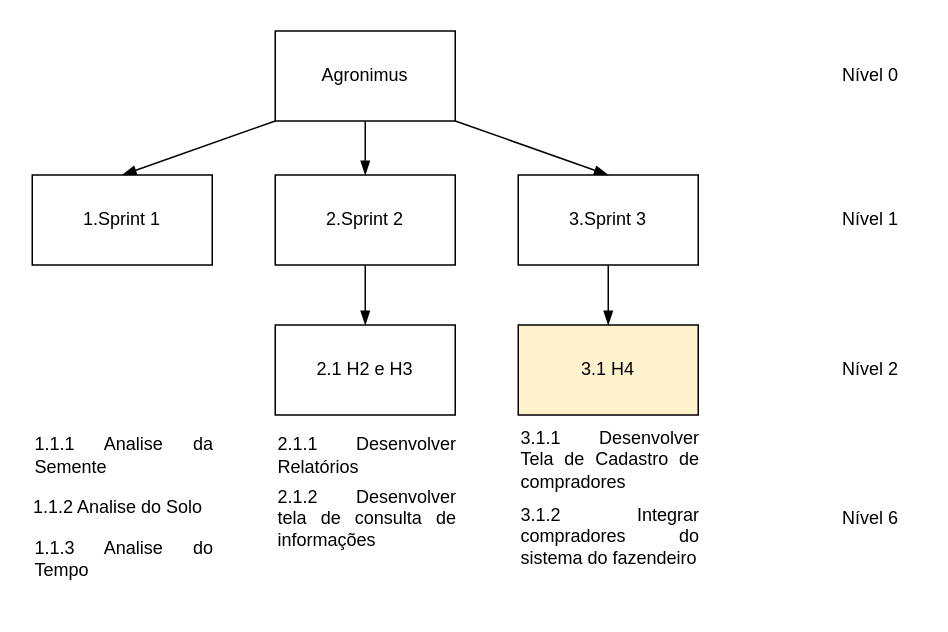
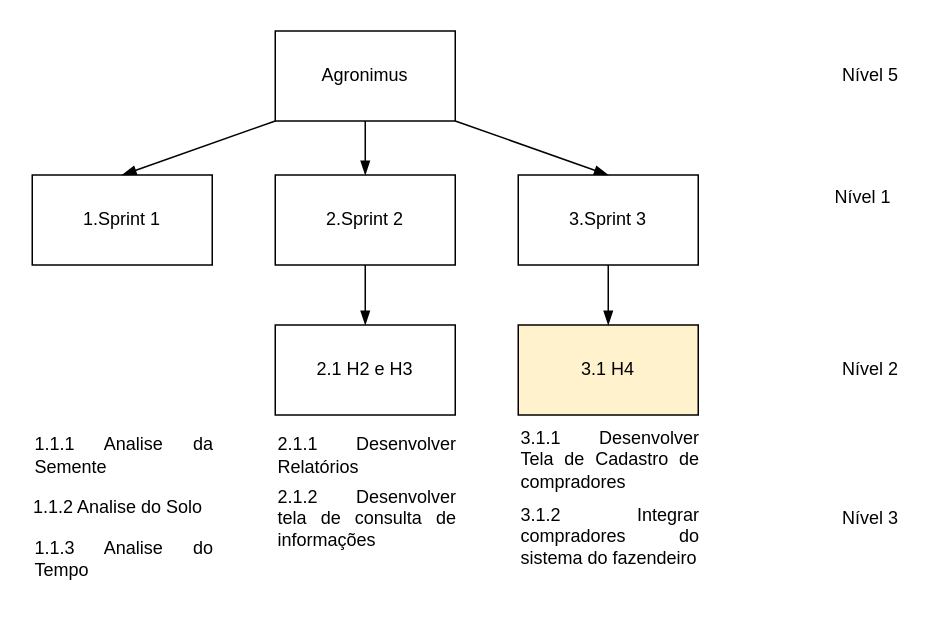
- <mxCell id="20" value="Nível 0" style="text;html=1;strokeColor=none;fillColor=none;align=center;verticalAlign=middle;whiteSpace=wrap;rounded=0;hachureGap=4;" vertex="1" parent="1"><mxGeometry x="550" y="35" width="60" height="30" as="geometry" /></mxCell>
+ <mxCell id="20" value="Nível 5" style="text;html=1;strokeColor=none;fillColor=none;align=center;verticalAlign=middle;whiteSpace=wrap;rounded=0;hachureGap=4;" vertex="1" parent="1"><mxGeometry x="550" y="35" width="60" height="30" as="geometry" /></mxCell>
- <mxCell id="21" value="Nível 1" style="text;html=1;strokeColor=none;fillColor=none;align=center;verticalAlign=middle;whiteSpace=wrap;rounded=0;hachureGap=4;" vertex="1" parent="1"><mxGeometry x="550" y="131" width="60" height="30" as="geometry" /></mxCell>
+ <mxCell id="21" value="Nível 1" style="text;html=1;strokeColor=none;fillColor=none;align=center;verticalAlign=middle;whiteSpace=wrap;rounded=0;hachureGap=4;" vertex="1" parent="1"><mxGeometry x="545" y="116" width="60" height="30" as="geometry" /></mxCell>
- <mxCell id="23" value="Nível 6" style="text;html=1;strokeColor=none;fillColor=none;align=center;verticalAlign=middle;whiteSpace=wrap;rounded=0;hachureGap=4;" vertex="1" parent="1"><mxGeometry x="550" y="330" width="60" height="30" as="geometry" /></mxCell>
+ <mxCell id="23" value="Nível 3" style="text;html=1;strokeColor=none;fillColor=none;align=center;verticalAlign=middle;whiteSpace=wrap;rounded=0;hachureGap=4;" vertex="1" parent="1"><mxGeometry x="550" y="330" width="60" height="30" as="geometry" /></mxCell>
